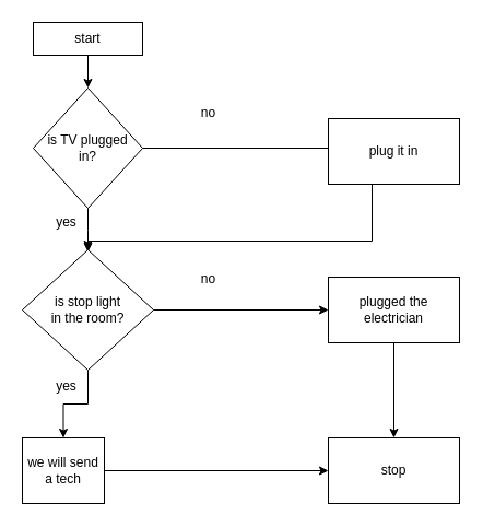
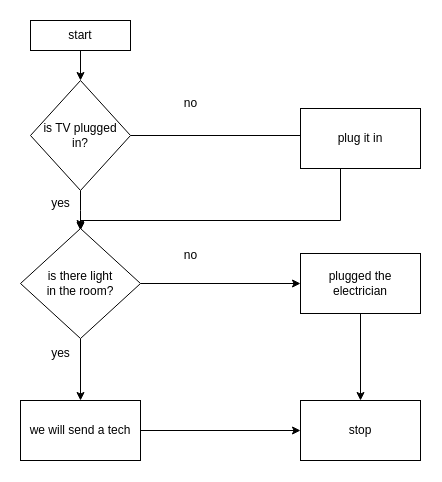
- <mxCell id="9" value="is stop light&lt;br&gt;in the room?" style="rhombus;whiteSpace=wrap;html=1;" vertex="1" parent="1"><mxGeometry x="20" y="228" width="120" height="110" as="geometry" /></mxCell>
+ <mxCell id="9" value="is there light&lt;br&gt;in the room?" style="rhombus;whiteSpace=wrap;html=1;" vertex="1" parent="1"><mxGeometry x="20" y="228" width="120" height="110" as="geometry" /></mxCell>
- <mxCell id="15" value="we will send a tech" style="whiteSpace=wrap;html=1;" vertex="1" parent="1"><mxGeometry x="20" y="400" width="75" height="60" as="geometry" /></mxCell>
+ <mxCell id="15" value="we will send a tech" style="whiteSpace=wrap;html=1;" vertex="1" parent="1"><mxGeometry x="20" y="400" width="120" height="60" as="geometry" /></mxCell>
